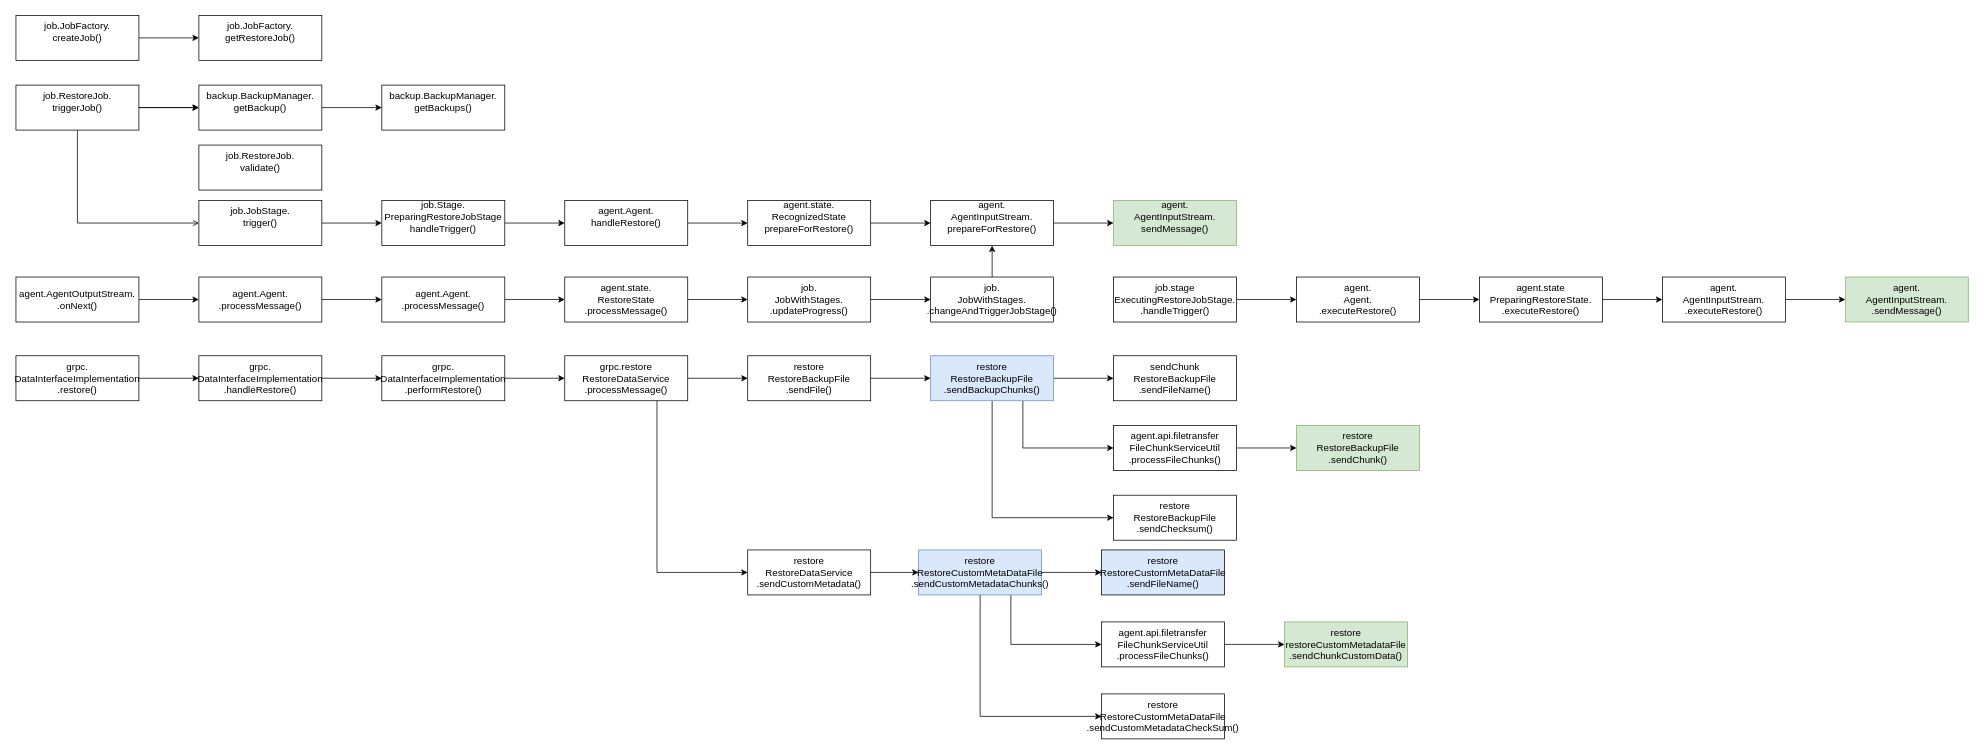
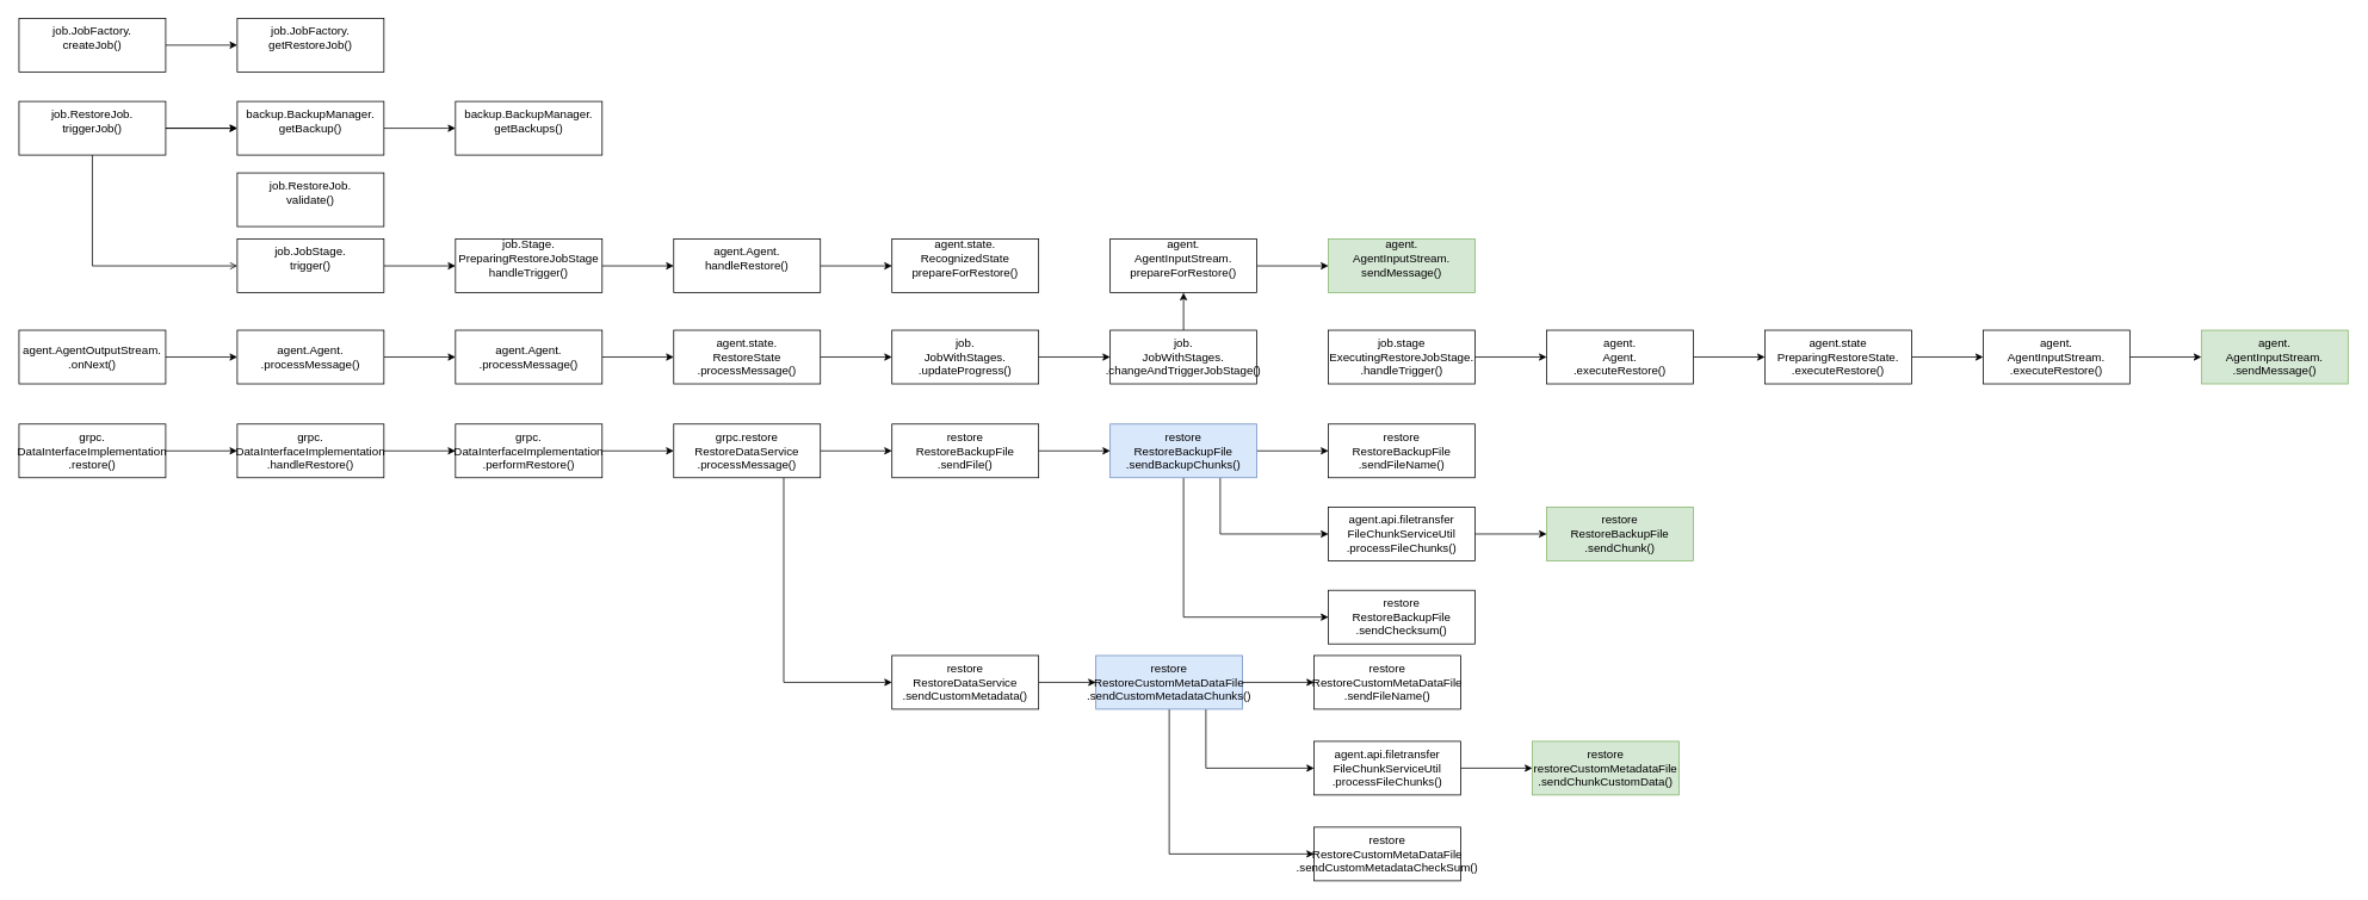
- <mxCell id="18" value="" style="edgeStyle=orthogonalEdgeStyle;rounded=0;orthogonalLoop=1;jettySize=auto;html=1;fontSize=13;" parent="1" source="19" target="21" edge="1"><mxGeometry relative="1" as="geometry" /></mxCell>
- <mxCell id="60" value="&lt;div style=&quot;font-size: 13px;&quot;&gt;sendChunk&lt;/div&gt;&lt;div style=&quot;font-size: 13px;&quot;&gt;RestoreBackupFile&lt;/div&gt;&lt;div style=&quot;font-size: 13px;&quot;&gt;.sendFileName()&lt;/div&gt;" style="whiteSpace=wrap;html=1;align=center;treeFolding=1;treeMoving=1;newEdgeStyle={&quot;edgeStyle&quot;:&quot;elbowEdgeStyle&quot;,&quot;startArrow&quot;:&quot;none&quot;,&quot;endArrow&quot;:&quot;none&quot;};fontStyle=0;fontSize=13;" parent="1" vertex="1"><mxGeometry x="1484" y="474" width="164" height="60" as="geometry" /></mxCell>
+ <mxCell id="60" value="&lt;div style=&quot;font-size: 13px;&quot;&gt;restore&lt;/div&gt;&lt;div style=&quot;font-size: 13px;&quot;&gt;RestoreBackupFile&lt;/div&gt;&lt;div style=&quot;font-size: 13px;&quot;&gt;.sendFileName()&lt;/div&gt;" style="whiteSpace=wrap;html=1;align=center;treeFolding=1;treeMoving=1;newEdgeStyle={&quot;edgeStyle&quot;:&quot;elbowEdgeStyle&quot;,&quot;startArrow&quot;:&quot;none&quot;,&quot;endArrow&quot;:&quot;none&quot;};fontStyle=0;fontSize=13;" parent="1" vertex="1"><mxGeometry x="1484" y="474" width="164" height="60" as="geometry" /></mxCell>
- <mxCell id="70" value="&lt;div style=&quot;font-size: 13px;&quot;&gt;restore&lt;/div&gt;&lt;div style=&quot;font-size: 13px;&quot;&gt;RestoreCustomMetaDataFile&lt;/div&gt;&lt;div style=&quot;font-size: 13px;&quot;&gt;.sendFileName()&lt;/div&gt;" style="whiteSpace=wrap;html=1;align=center;treeFolding=1;treeMoving=1;newEdgeStyle={&quot;edgeStyle&quot;:&quot;elbowEdgeStyle&quot;,&quot;startArrow&quot;:&quot;none&quot;,&quot;endArrow&quot;:&quot;none&quot;};fontStyle=0;fontSize=13;fillColor=#dae8fc;" parent="1" vertex="1"><mxGeometry x="1468" y="733" width="164" height="60" as="geometry" /></mxCell>
+ <mxCell id="70" value="&lt;div style=&quot;font-size: 13px;&quot;&gt;restore&lt;/div&gt;&lt;div style=&quot;font-size: 13px;&quot;&gt;RestoreCustomMetaDataFile&lt;/div&gt;&lt;div style=&quot;font-size: 13px;&quot;&gt;.sendFileName()&lt;/div&gt;" style="whiteSpace=wrap;html=1;align=center;treeFolding=1;treeMoving=1;newEdgeStyle={&quot;edgeStyle&quot;:&quot;elbowEdgeStyle&quot;,&quot;startArrow&quot;:&quot;none&quot;,&quot;endArrow&quot;:&quot;none&quot;};fontStyle=0;fontSize=13;" parent="1" vertex="1"><mxGeometry x="1468" y="733" width="164" height="60" as="geometry" /></mxCell>
